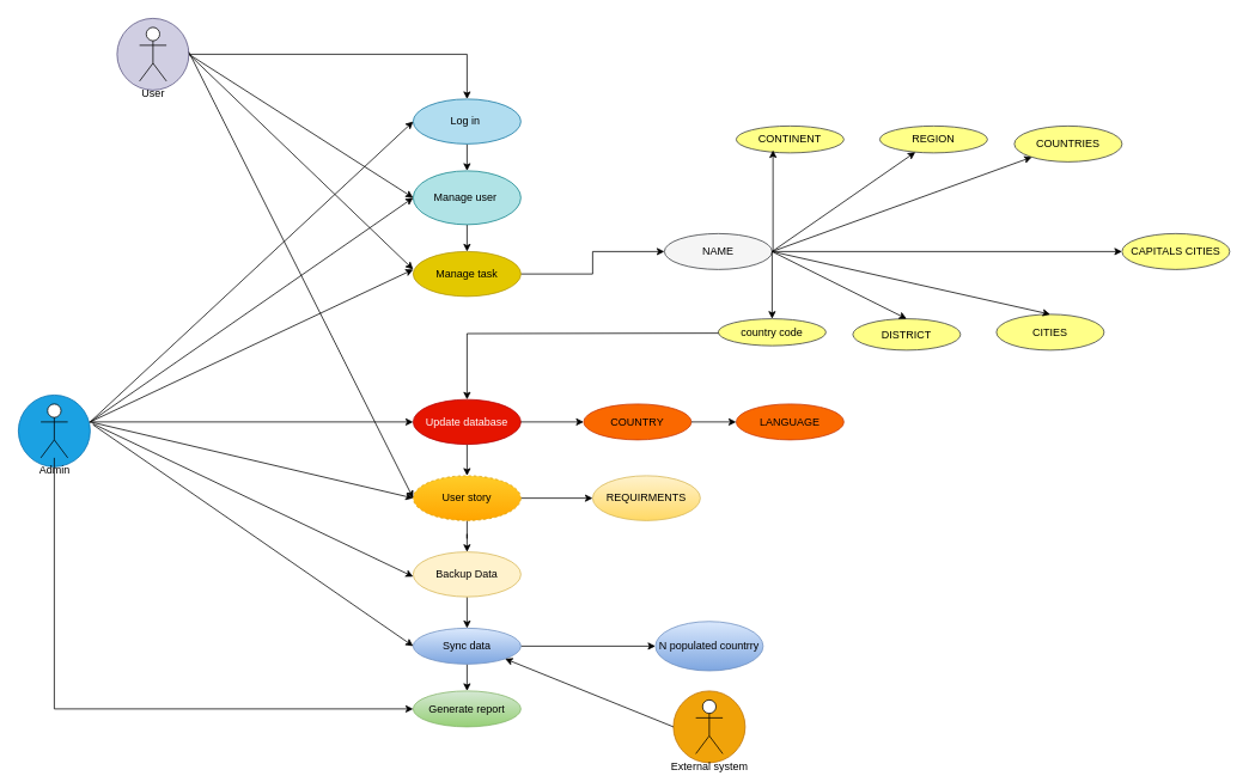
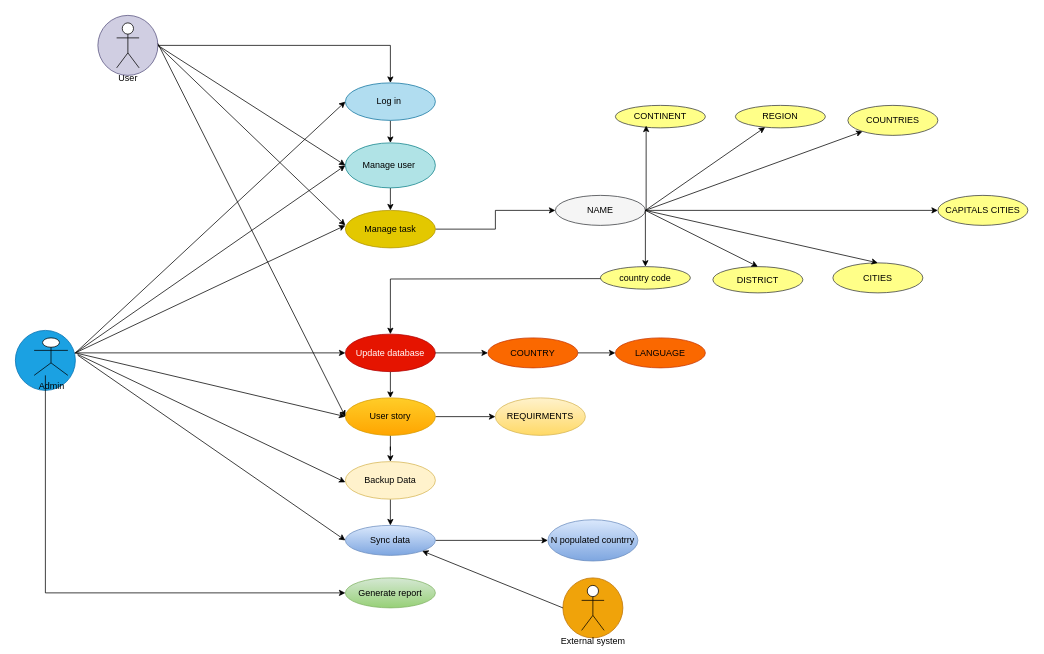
- <mxCell id="47" value="Admin" style="shape=umlActor;verticalLabelPosition=bottom;verticalAlign=top;html=1;outlineConnect=0;" vertex="1" parent="1"><mxGeometry x="45" y="450" width="30" height="60" as="geometry" /></mxCell>
+ <mxCell id="47" value="Admin" style="shape=umlActor;verticalLabelPosition=bottom;verticalAlign=top;html=1;outlineConnect=0;" vertex="1" parent="1"><mxGeometry x="45" y="450" width="45" height="50" as="geometry" /></mxCell>
- <mxCell id="15" value="User story" style="ellipse;whiteSpace=wrap;html=1;fillColor=#ffcd28;gradientColor=#ffa500;strokeColor=#d79b00;dashed=1;" vertex="1" parent="1"><mxGeometry x="460" y="530" width="120" height="50" as="geometry" /></mxCell>
+ <mxCell id="15" value="User story" style="ellipse;whiteSpace=wrap;html=1;fillColor=#ffcd28;gradientColor=#ffa500;strokeColor=#d79b00;" vertex="1" parent="1"><mxGeometry x="460" y="530" width="120" height="50" as="geometry" /></mxCell>
- <mxCell id="17" style="edgeStyle=orthogonalEdgeStyle;rounded=0;orthogonalLoop=1;jettySize=auto;html=1;exitX=0.5;exitY=1;exitDx=0;exitDy=0;entryX=0.5;entryY=0;entryDx=0;entryDy=0;" edge="1" parent="1" source="18" target="19"><mxGeometry relative="1" as="geometry" /></mxCell>
